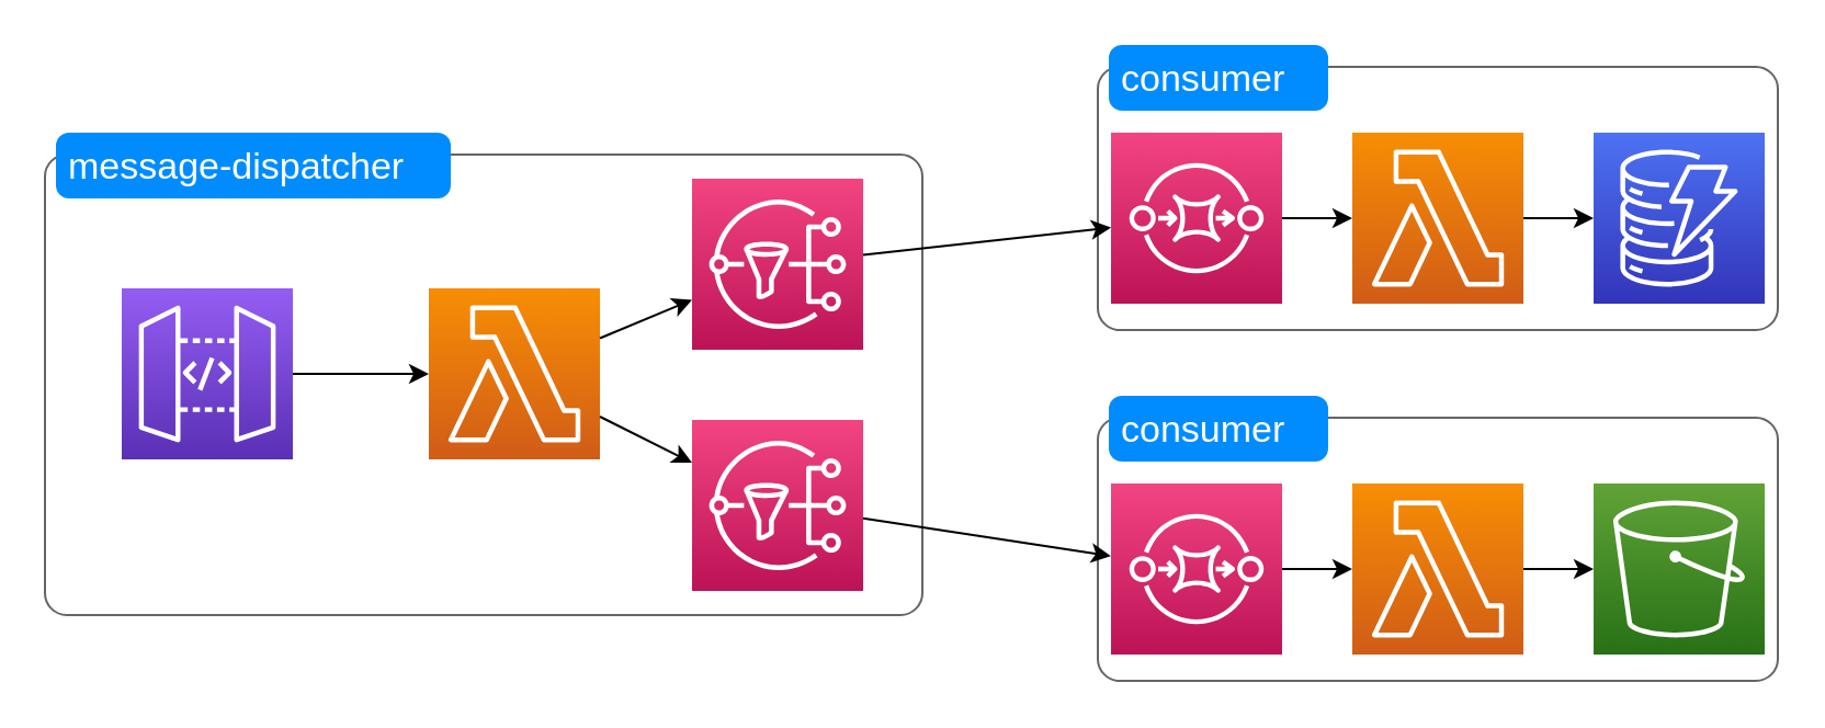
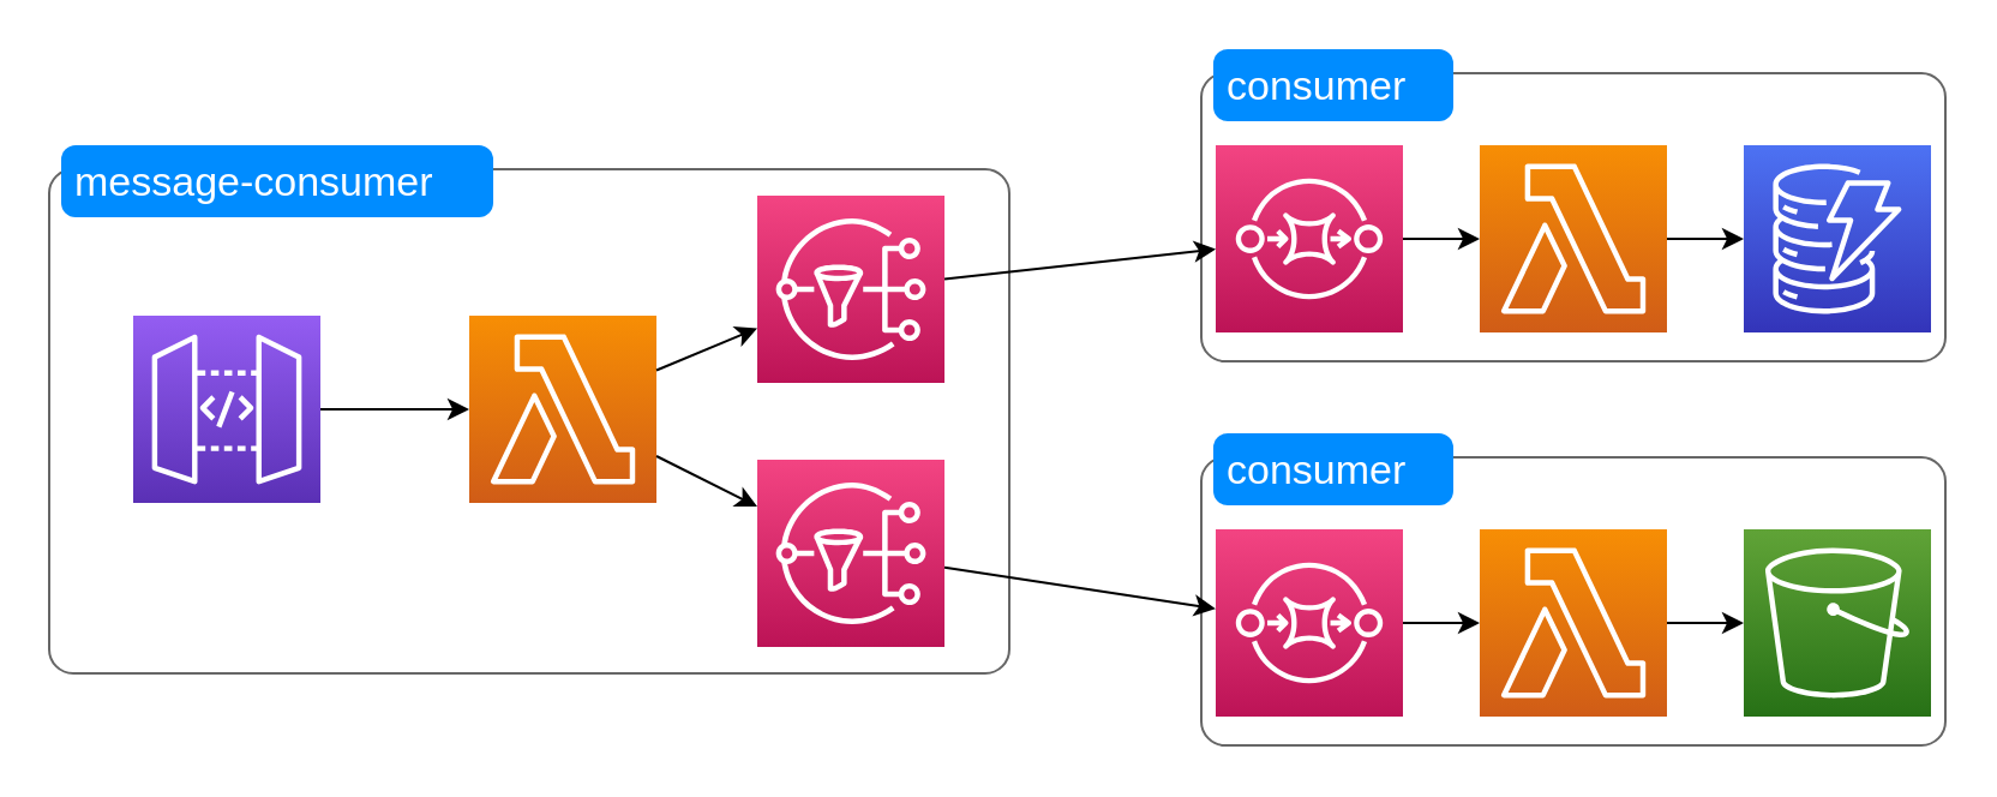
- <mxCell id="3" value="message-dispatcher" style="shape=rect;strokeColor=none;fillColor=#008cff;strokeWidth=1;dashed=0;rounded=1;arcSize=20;fontColor=#ffffff;fontSize=17;spacing=2;spacingTop=-2;align=left;autosize=1;spacingLeft=4;resizeWidth=0;resizeHeight=0;perimeter=none;" vertex="1" parent="2"><mxGeometry x="5" width="180" height="30" as="geometry" /></mxCell>
+ <mxCell id="3" value="message-consumer" style="shape=rect;strokeColor=none;fillColor=#008cff;strokeWidth=1;dashed=0;rounded=1;arcSize=20;fontColor=#ffffff;fontSize=17;spacing=2;spacingTop=-2;align=left;autosize=1;spacingLeft=4;resizeWidth=0;resizeHeight=0;perimeter=none;" vertex="1" parent="2"><mxGeometry x="5" width="180" height="30" as="geometry" /></mxCell>
